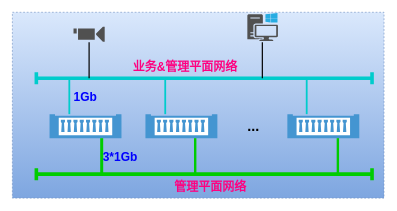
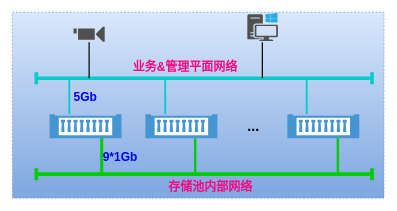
- <mxCell id="18" value="&lt;font color=&quot;#0000ff&quot; size=&quot;1&quot;&gt;&lt;b style=&quot;font-size: 20px&quot;&gt;1Gb&lt;/b&gt;&lt;/font&gt;" style="text;html=1;strokeColor=none;fillColor=none;align=center;verticalAlign=middle;whiteSpace=wrap;rounded=0;" vertex="1" parent="1"><mxGeometry x="112" y="145" width="60" height="30" as="geometry" /></mxCell>
+ <mxCell id="18" value="&lt;font color=&quot;#0000ff&quot; size=&quot;1&quot;&gt;&lt;b style=&quot;font-size: 20px&quot;&gt;5Gb&lt;/b&gt;&lt;/font&gt;" style="text;html=1;strokeColor=none;fillColor=none;align=center;verticalAlign=middle;whiteSpace=wrap;rounded=0;" vertex="1" parent="1"><mxGeometry x="112" y="145" width="60" height="30" as="geometry" /></mxCell>
- <mxCell id="17" value="&lt;font color=&quot;#0000ff&quot; size=&quot;1&quot;&gt;&lt;b style=&quot;font-size: 20px&quot;&gt;3*1Gb&lt;/b&gt;&lt;/font&gt;" style="text;html=1;strokeColor=none;fillColor=none;align=center;verticalAlign=middle;whiteSpace=wrap;rounded=0;" vertex="1" parent="1"><mxGeometry x="170" y="245" width="60" height="30" as="geometry" /></mxCell>
+ <mxCell id="17" value="&lt;font color=&quot;#0000ff&quot; size=&quot;1&quot;&gt;&lt;b style=&quot;font-size: 20px&quot;&gt;9*1Gb&lt;/b&gt;&lt;/font&gt;" style="text;html=1;strokeColor=none;fillColor=none;align=center;verticalAlign=middle;whiteSpace=wrap;rounded=0;" vertex="1" parent="1"><mxGeometry x="170" y="245" width="60" height="30" as="geometry" /></mxCell>
- <mxCell id="15" value="&lt;font style=&quot;font-size: 20px&quot; color=&quot;#ff0080&quot;&gt;管理平面网络&lt;/font&gt;" style="text;strokeColor=none;fillColor=none;html=1;fontSize=24;fontStyle=1;verticalAlign=middle;align=center;" vertex="1" parent="1"><mxGeometry x="230" y="290" width="240" height="40" as="geometry" /></mxCell>
+ <mxCell id="15" value="&lt;font style=&quot;font-size: 20px&quot; color=&quot;#ff0080&quot;&gt;存储池内部网络&lt;/font&gt;" style="text;strokeColor=none;fillColor=none;html=1;fontSize=24;fontStyle=1;verticalAlign=middle;align=center;" vertex="1" parent="1"><mxGeometry x="230" y="290" width="240" height="40" as="geometry" /></mxCell>
